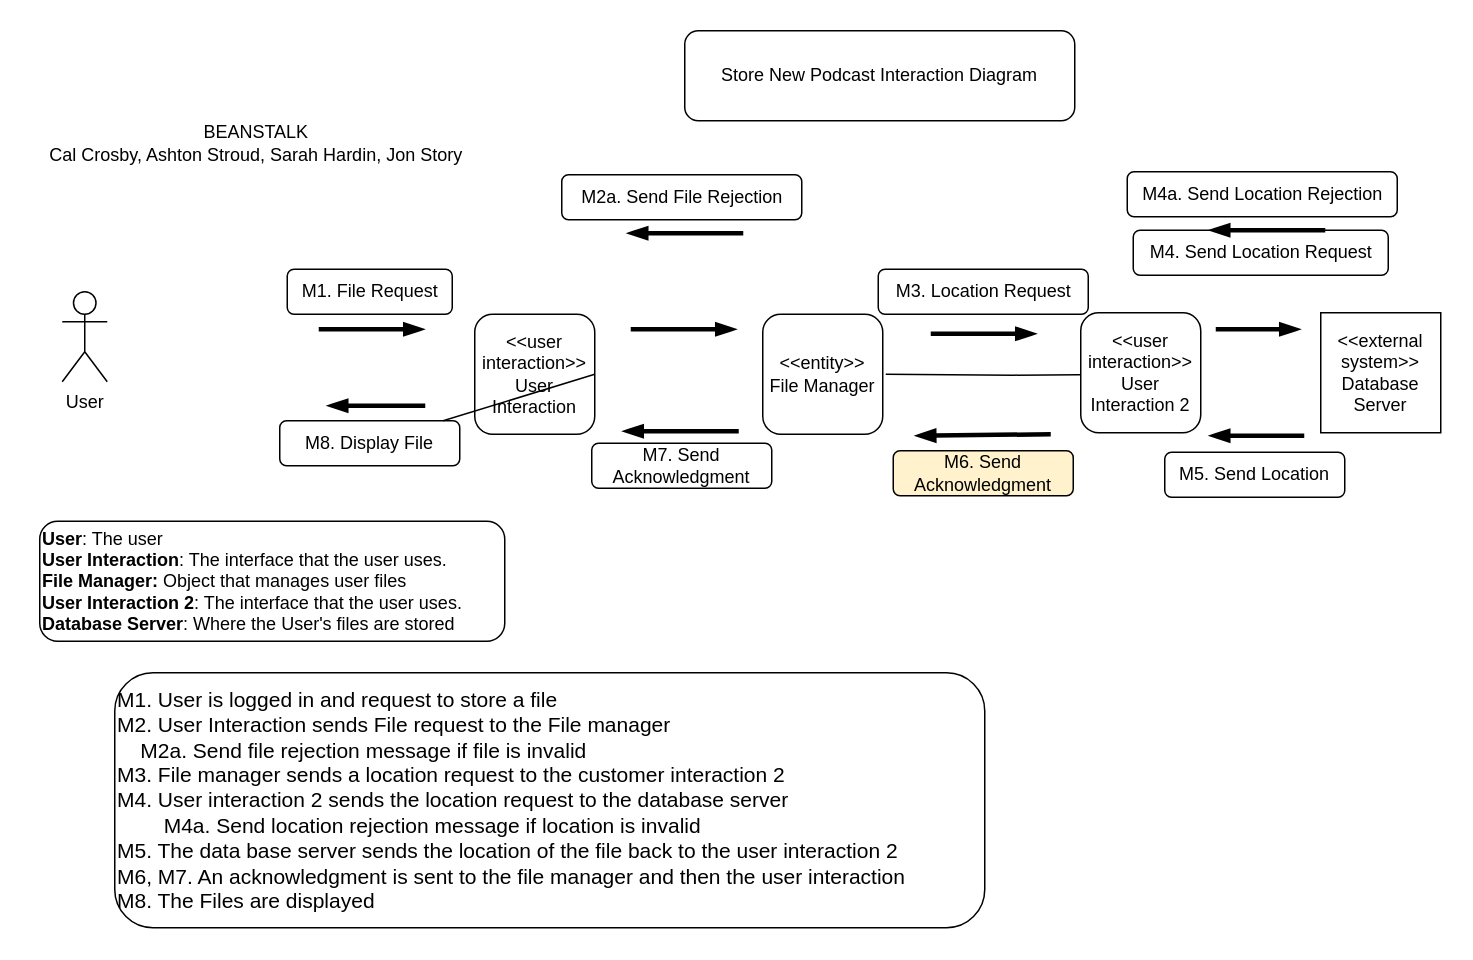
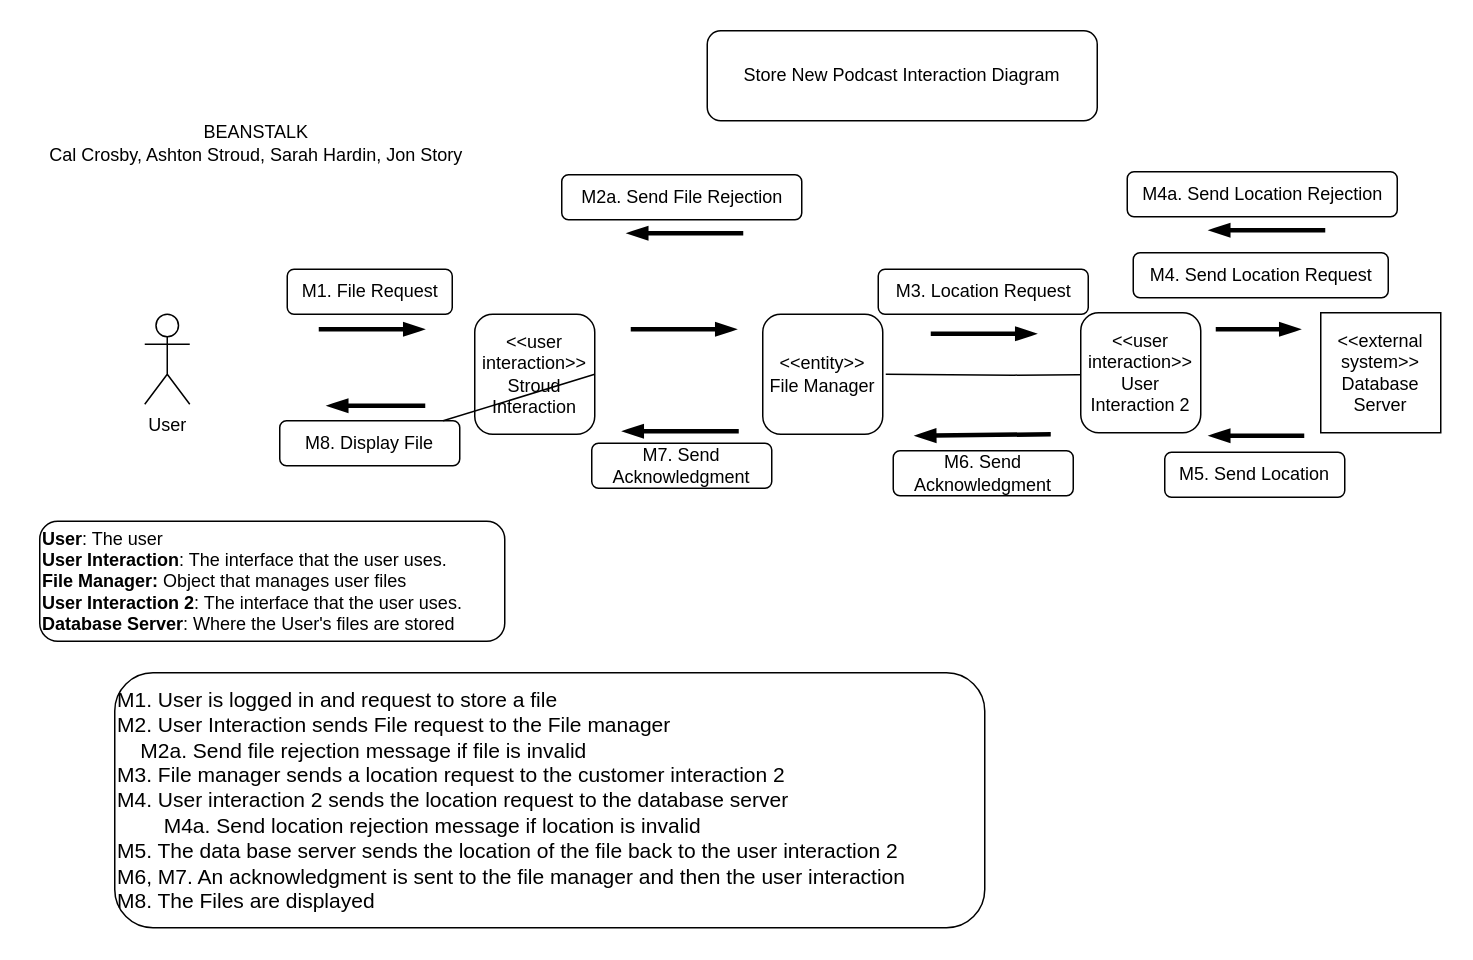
- <mxCell id="7" value="Store New Podcast Interaction Diagram" style="rounded=1;whiteSpace=wrap;html=1;" parent="1" vertex="1"><mxGeometry x="456" y="20" width="260" height="60" as="geometry" /></mxCell>
+ <mxCell id="7" value="Store New Podcast Interaction Diagram" style="rounded=1;whiteSpace=wrap;html=1;" parent="1" vertex="1"><mxGeometry x="471" y="20" width="260" height="60" as="geometry" /></mxCell>
- <mxCell id="22" value="M4. Send Location Request" style="text;html=1;align=center;verticalAlign=middle;resizable=0;points=[];autosize=1;strokeColor=default;fillColor=none;rounded=1;" parent="1" vertex="1"><mxGeometry x="755" y="153" width="170" height="30" as="geometry" /></mxCell>
+ <mxCell id="22" value="M4. Send Location Request" style="text;html=1;align=center;verticalAlign=middle;resizable=0;points=[];autosize=1;strokeColor=default;fillColor=none;rounded=1;" parent="1" vertex="1"><mxGeometry x="755" y="168" width="170" height="30" as="geometry" /></mxCell>
- <mxCell id="2" value="User" style="shape=umlActor;verticalLabelPosition=bottom;verticalAlign=top;html=1;outlineConnect=0;" parent="1" vertex="1"><mxGeometry x="41" y="194" width="30" height="60" as="geometry" /></mxCell>
+ <mxCell id="2" value="User" style="shape=umlActor;verticalLabelPosition=bottom;verticalAlign=top;html=1;outlineConnect=0;" parent="1" vertex="1"><mxGeometry x="96" y="209" width="30" height="60" as="geometry" /></mxCell>
- <mxCell id="5" value="&amp;lt;&amp;lt;user interaction&amp;gt;&amp;gt;&lt;br&gt;User Interaction" style="whiteSpace=wrap;html=1;aspect=fixed;rounded=1;" parent="1" vertex="1"><mxGeometry x="316" y="209" width="80" height="80" as="geometry" /></mxCell>
+ <mxCell id="5" value="&amp;lt;&amp;lt;user interaction&amp;gt;&amp;gt;&lt;br&gt;Stroud Interaction" style="whiteSpace=wrap;html=1;aspect=fixed;rounded=1;" parent="1" vertex="1"><mxGeometry x="316" y="209" width="80" height="80" as="geometry" /></mxCell>
- <mxCell id="13" value="M6. Send Acknowledgment" style="rounded=1;whiteSpace=wrap;html=1;fillColor=#fff2cc;" parent="1" vertex="1"><mxGeometry x="595" y="300" width="120" height="30" as="geometry" /></mxCell>
+ <mxCell id="13" value="M6. Send Acknowledgment" style="rounded=1;whiteSpace=wrap;html=1;" parent="1" vertex="1"><mxGeometry x="595" y="300" width="120" height="30" as="geometry" /></mxCell>
